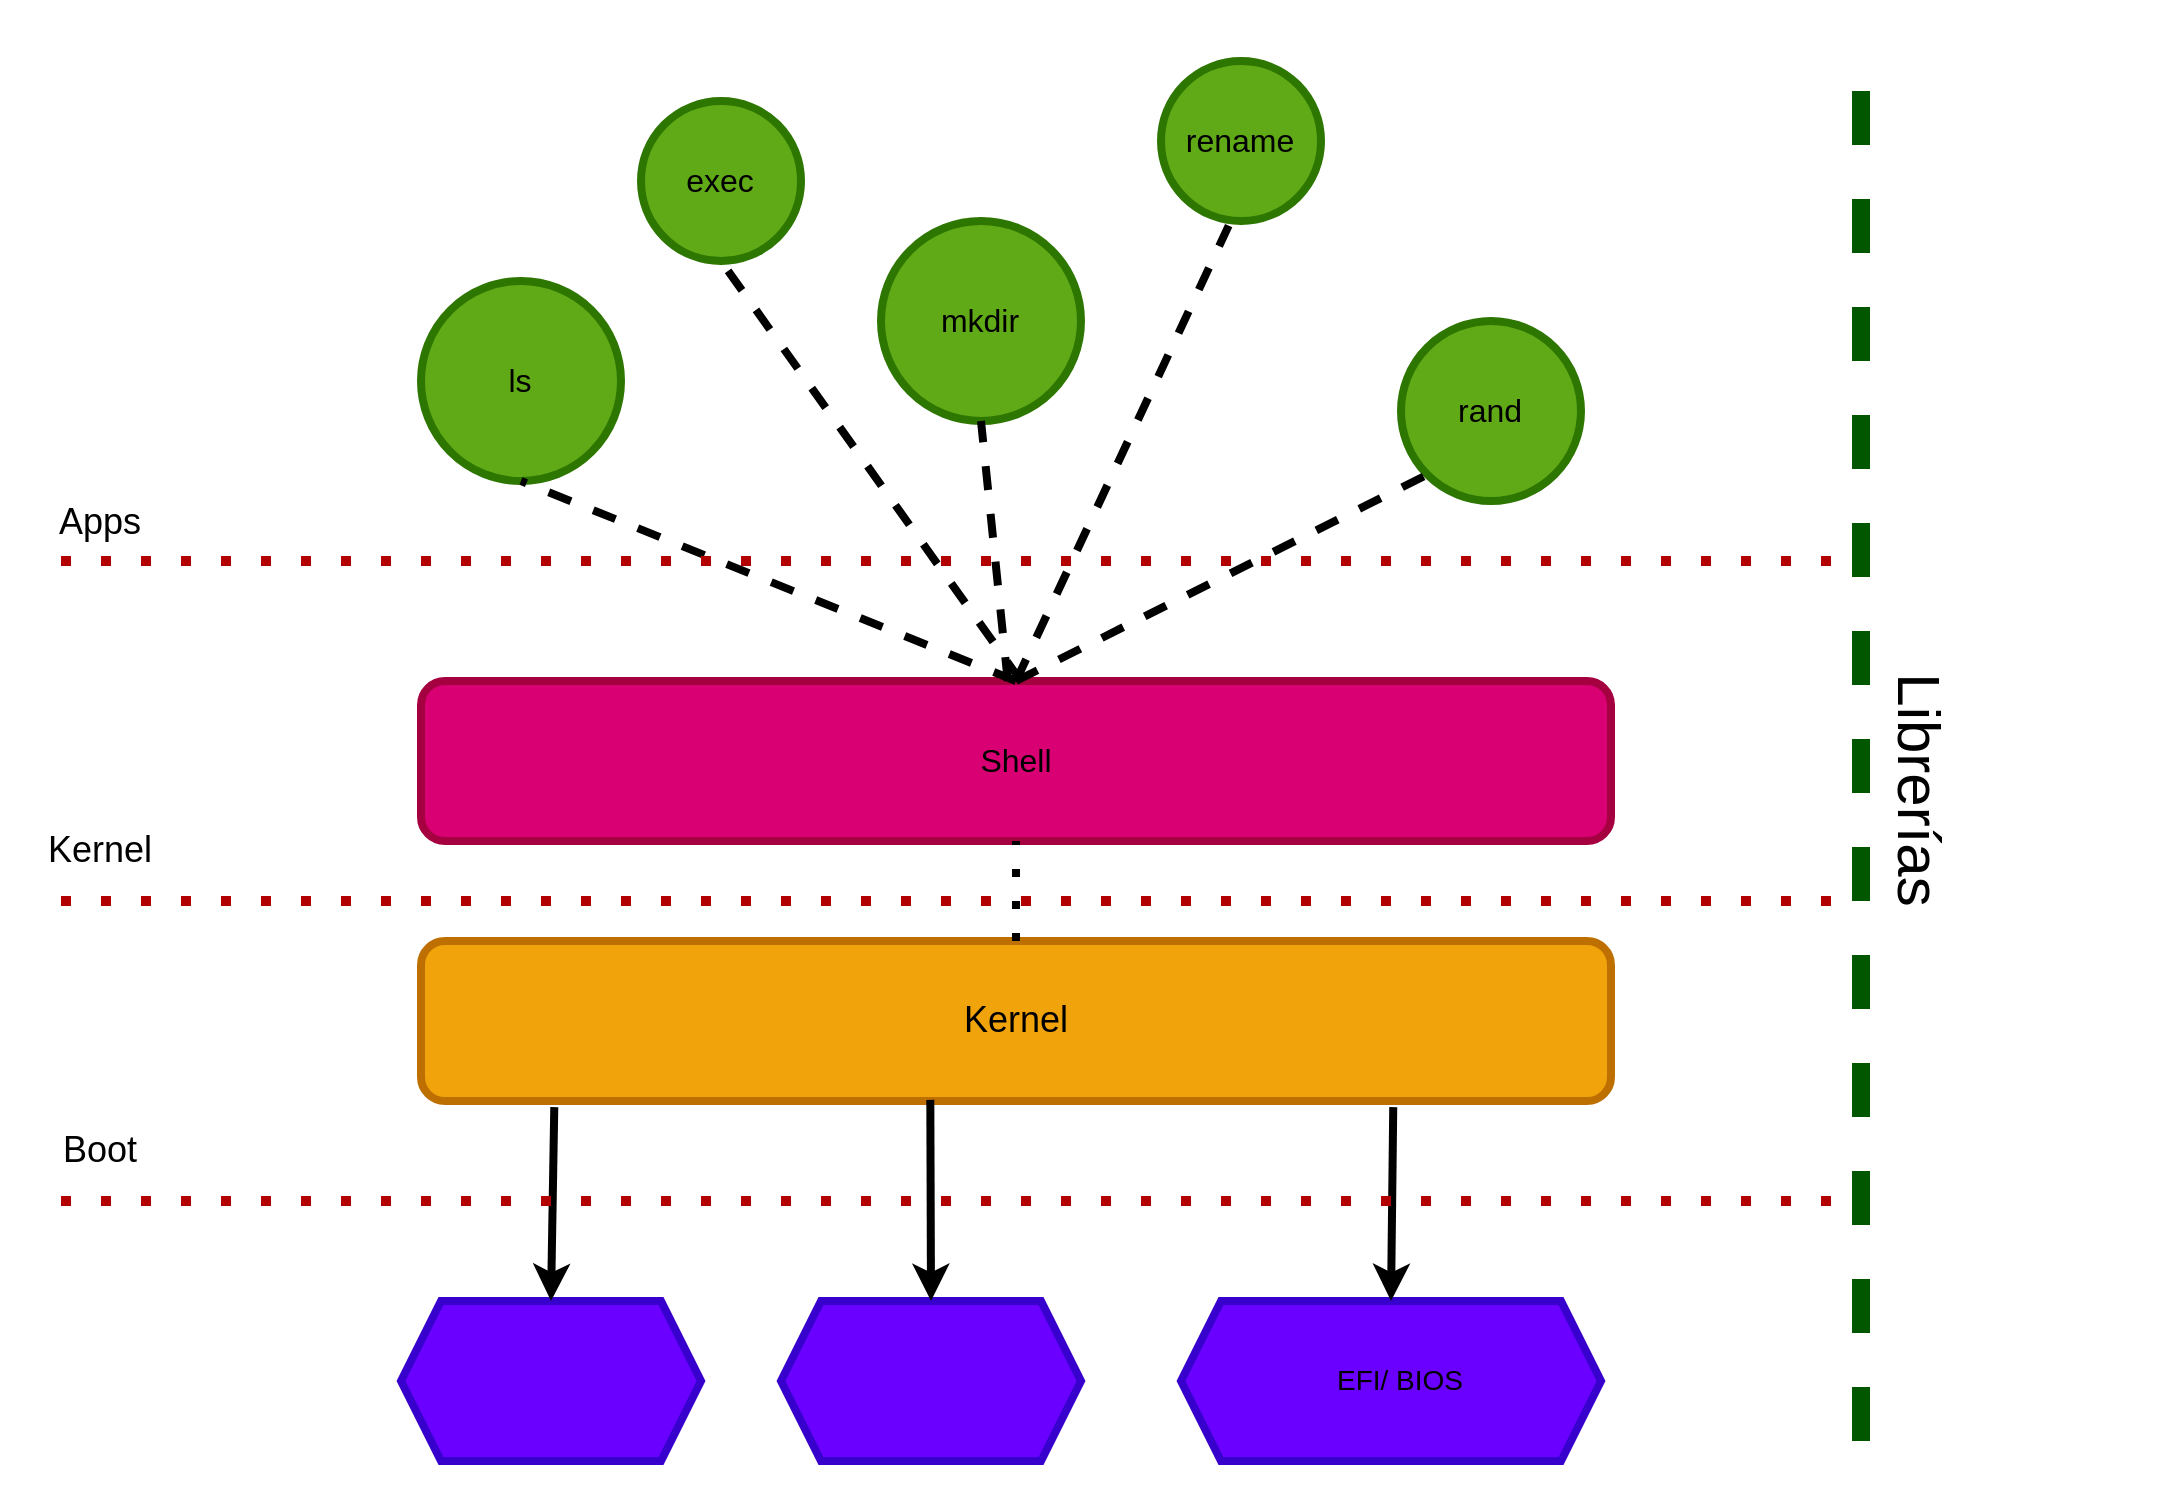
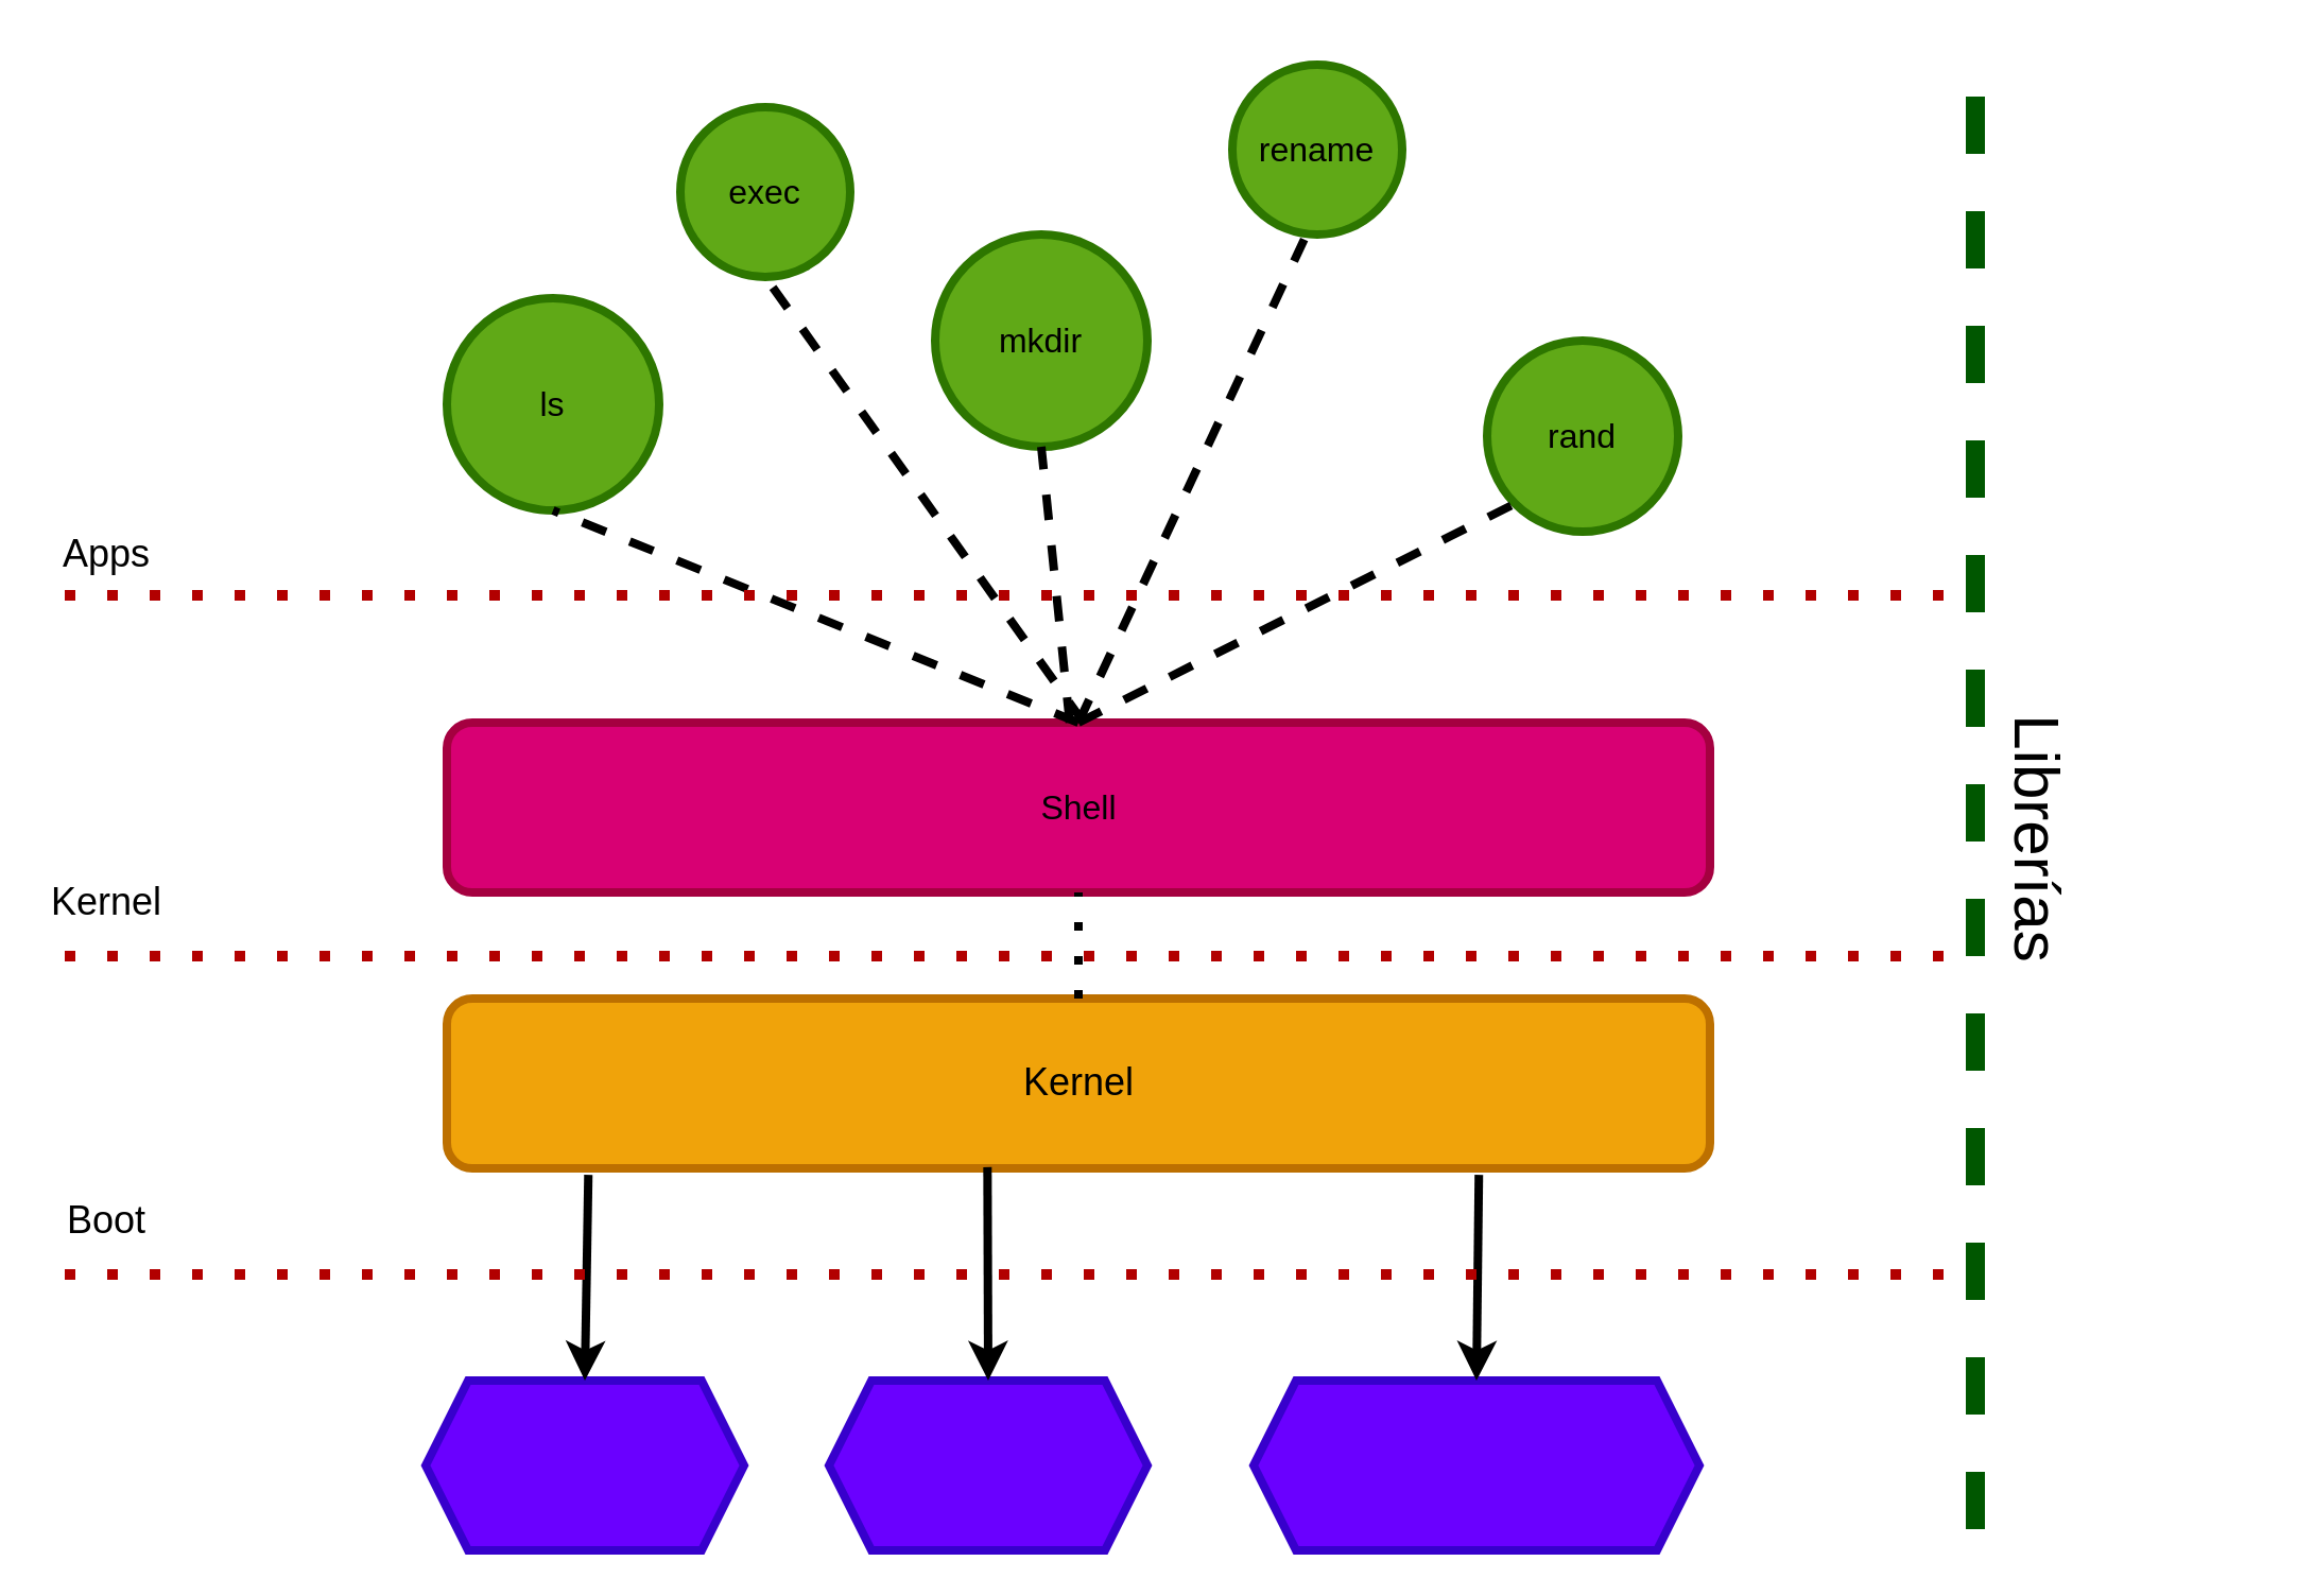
- <mxCell id="21" value="EFI/ BIOS" style="text;html=1;align=center;verticalAlign=middle;whiteSpace=wrap;rounded=0;fontSize=14;" vertex="1" parent="1"><mxGeometry x="640" y="650" width="120" height="80" as="geometry" /></mxCell>
